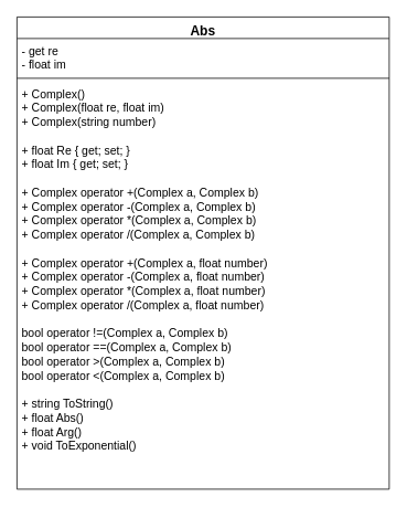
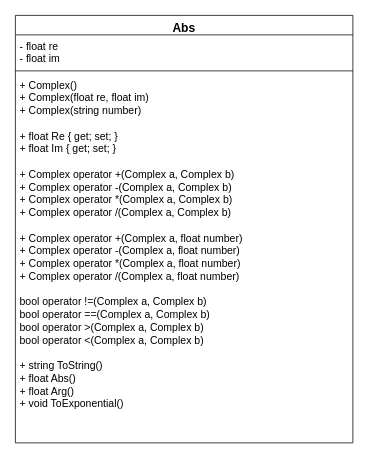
- <mxCell id="3" value="- get re&#10;- float im " style="text;strokeColor=none;fillColor=none;align=left;verticalAlign=top;spacingLeft=4;spacingRight=4;overflow=hidden;rotatable=0;points=[[0,0.5],[1,0.5]];portConstraint=eastwest;fontSize=14;" vertex="1" parent="2"><mxGeometry y="26" width="450" height="44" as="geometry" /></mxCell>
+ <mxCell id="3" value="- float re&#10;- float im " style="text;strokeColor=none;fillColor=none;align=left;verticalAlign=top;spacingLeft=4;spacingRight=4;overflow=hidden;rotatable=0;points=[[0,0.5],[1,0.5]];portConstraint=eastwest;fontSize=14;" vertex="1" parent="2"><mxGeometry y="26" width="450" height="44" as="geometry" /></mxCell>
